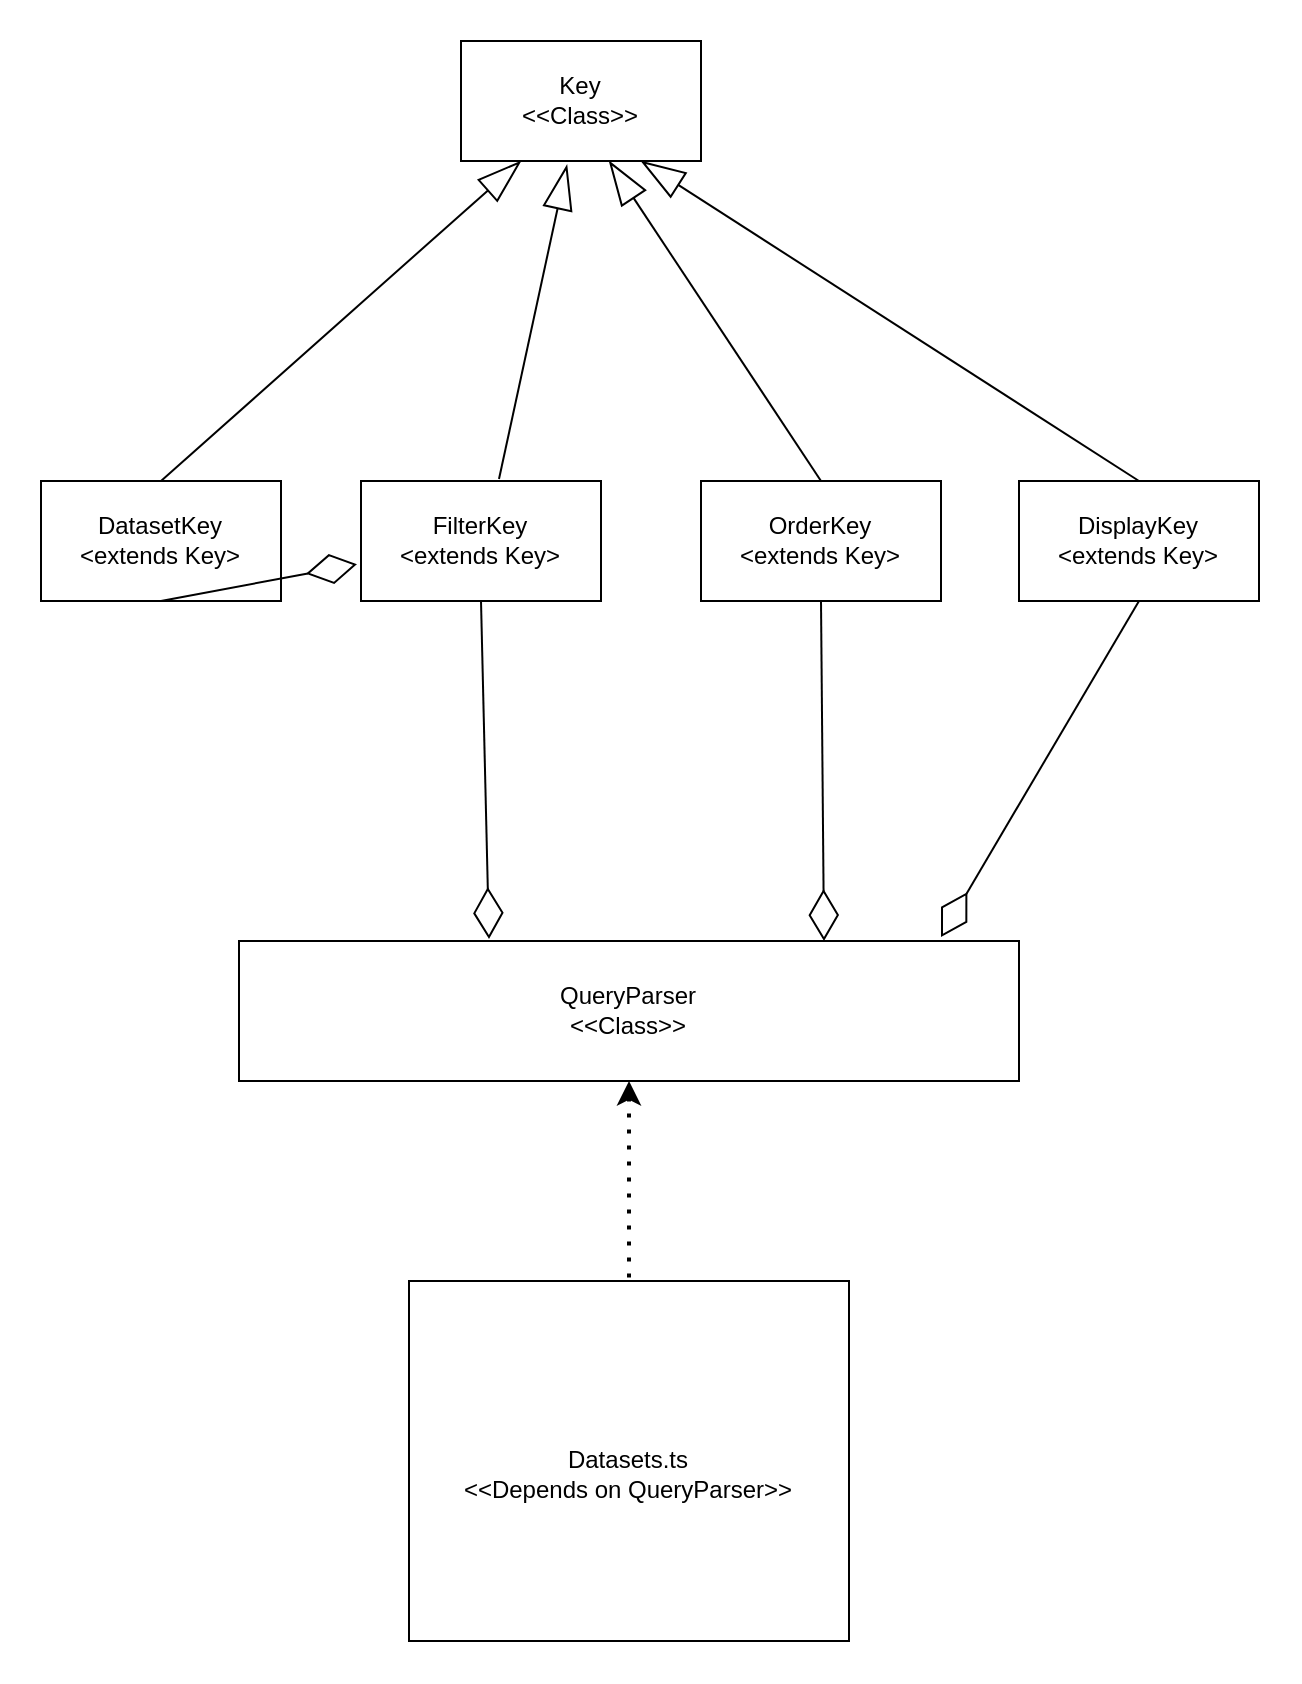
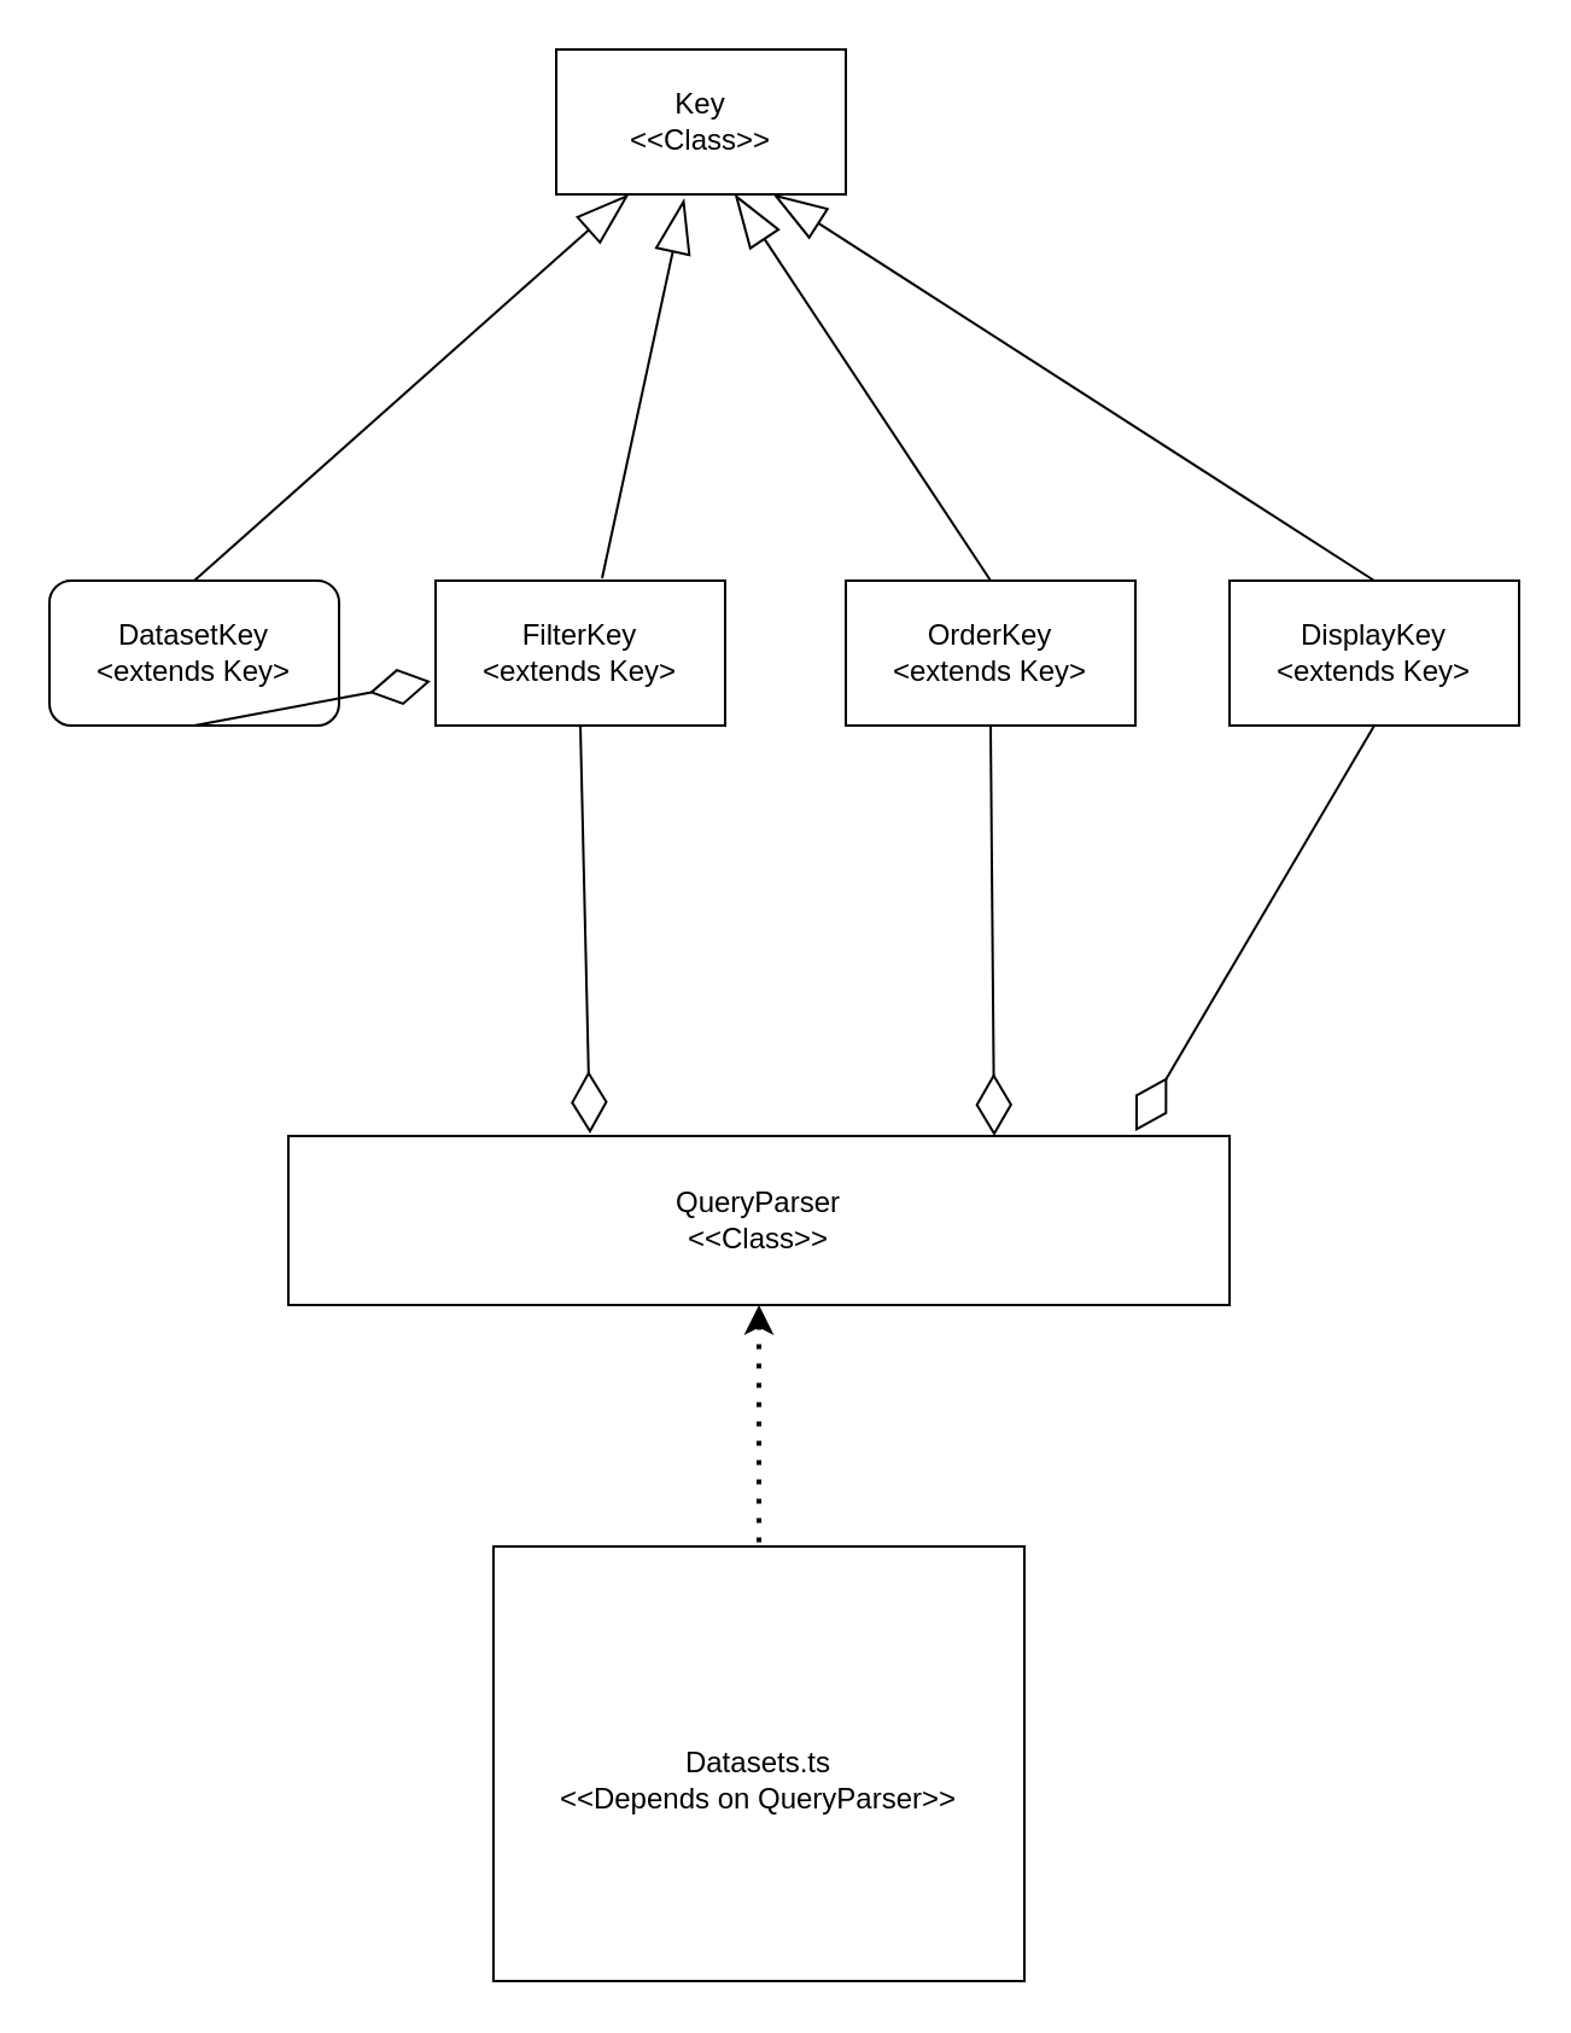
- <mxCell id="4" value="DatasetKey&lt;br&gt;&amp;lt;extends Key&amp;gt;" style="rounded=0;whiteSpace=wrap;html=1;" vertex="1" parent="1"><mxGeometry x="20" y="240" width="120" height="60" as="geometry" /></mxCell>
+ <mxCell id="4" value="DatasetKey&lt;br&gt;&amp;lt;extends Key&amp;gt;" style="whiteSpace=wrap;html=1;rounded=1;" vertex="1" parent="1"><mxGeometry x="20" y="240" width="120" height="60" as="geometry" /></mxCell>
